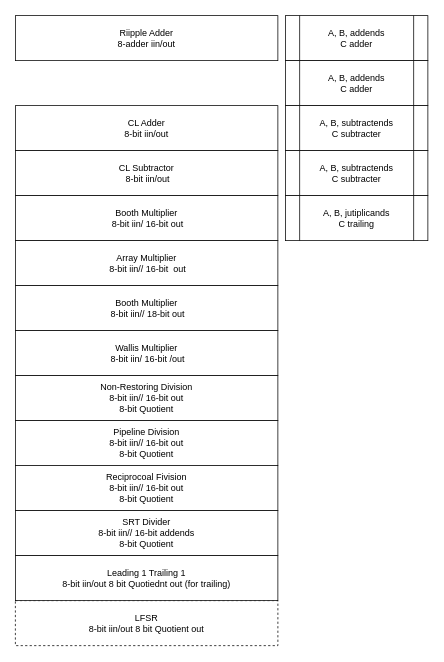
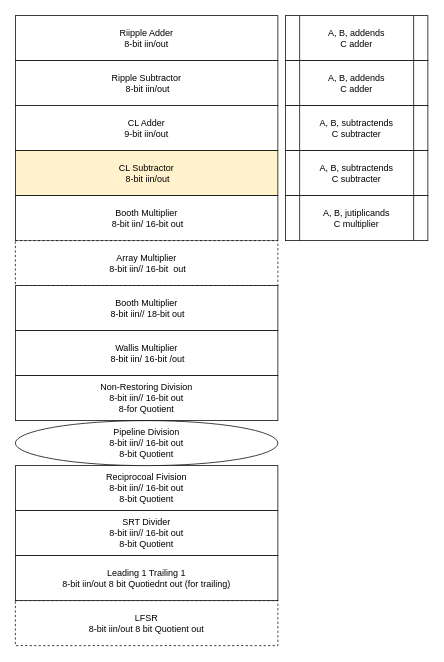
- <mxCell id="5" value="Riipple Adder&lt;br&gt;8-adder iin/out" style="rounded=0;whiteSpace=wrap;html=1;" vertex="1" parent="1"><mxGeometry x="20" y="20" width="350" height="60" as="geometry" /></mxCell>
+ <mxCell id="5" value="Riipple Adder&lt;br&gt;8-bit iin/out" style="rounded=0;whiteSpace=wrap;html=1;" vertex="1" parent="1"><mxGeometry x="20" y="20" width="350" height="60" as="geometry" /></mxCell>
+ <mxCell id="6" value="Ripple Subtractor&lt;br&gt;&amp;nbsp;8-bit iin/out" style="rounded=0;whiteSpace=wrap;html=1;" vertex="1" parent="1"><mxGeometry x="20" y="80" width="350" height="60" as="geometry" /></mxCell>
- <mxCell id="2" value="CL Adder&lt;br&gt;8-bit iin/out" style="rounded=0;whiteSpace=wrap;html=1;" vertex="1" parent="1"><mxGeometry x="20" y="140" width="350" height="60" as="geometry" /></mxCell>
+ <mxCell id="2" value="CL Adder&lt;br&gt;9-bit iin/out" style="rounded=0;whiteSpace=wrap;html=1;" vertex="1" parent="1"><mxGeometry x="20" y="140" width="350" height="60" as="geometry" /></mxCell>
- <mxCell id="3" value="CL Subtractor&lt;br&gt;&amp;nbsp;8-bit iin/out" style="rounded=0;whiteSpace=wrap;html=1;" vertex="1" parent="1"><mxGeometry x="20" y="200" width="350" height="60" as="geometry" /></mxCell>
+ <mxCell id="3" value="CL Subtractor&lt;br&gt;&amp;nbsp;8-bit iin/out" style="rounded=0;whiteSpace=wrap;html=1;fillColor=#fff2cc;" vertex="1" parent="1"><mxGeometry x="20" y="200" width="350" height="60" as="geometry" /></mxCell>
- <mxCell id="20" value="A, B, jutiplicands&lt;br&gt;C trailing" style="shape=process;whiteSpace=wrap;html=1;backgroundOutline=1;" vertex="1" parent="1"><mxGeometry x="380" y="260" width="190" height="60" as="geometry" /></mxCell>
+ <mxCell id="20" value="A, B, jutiplicands&lt;br&gt;C multiplier" style="shape=process;whiteSpace=wrap;html=1;backgroundOutline=1;" vertex="1" parent="1"><mxGeometry x="380" y="260" width="190" height="60" as="geometry" /></mxCell>
- <mxCell id="7" value="Array&amp;nbsp;Multiplier&lt;br&gt;&amp;nbsp;8-bit iin// 16-bit&amp;nbsp; out" style="rounded=0;whiteSpace=wrap;html=1;" vertex="1" parent="1"><mxGeometry x="20" y="320" width="350" height="60" as="geometry" /></mxCell>
+ <mxCell id="7" value="Array&amp;nbsp;Multiplier&lt;br&gt;&amp;nbsp;8-bit iin// 16-bit&amp;nbsp; out" style="rounded=0;whiteSpace=wrap;html=1;dashed=1;" vertex="1" parent="1"><mxGeometry x="20" y="320" width="350" height="60" as="geometry" /></mxCell>
- <mxCell id="13" value="Non-Restoring Division&lt;br&gt;8-bit iin// 16-bit&amp;nbsp;out &lt;br&gt;8-bit Quotient" style="rounded=0;whiteSpace=wrap;html=1;" vertex="1" parent="1"><mxGeometry x="20" y="500" width="350" height="60" as="geometry" /></mxCell>
+ <mxCell id="13" value="Non-Restoring Division&lt;br&gt;8-bit iin// 16-bit&amp;nbsp;out &lt;br&gt;8-for Quotient" style="rounded=0;whiteSpace=wrap;html=1;" vertex="1" parent="1"><mxGeometry x="20" y="500" width="350" height="60" as="geometry" /></mxCell>
- <mxCell id="14" value="Pipeline Division&lt;br&gt;8-bit iin// 16-bit&amp;nbsp;out &lt;br&gt;8-bit Quotient" style="rounded=0;whiteSpace=wrap;html=1;" vertex="1" parent="1"><mxGeometry x="20" y="560" width="350" height="60" as="geometry" /></mxCell>
+ <mxCell id="14" value="Pipeline Division&lt;br&gt;8-bit iin// 16-bit&amp;nbsp;out &lt;br&gt;8-bit Quotient" style="ellipse;whiteSpace=wrap;html=1;" vertex="1" parent="1"><mxGeometry x="20" y="560" width="350" height="60" as="geometry" /></mxCell>
- <mxCell id="12" value="SRT Divider&lt;br&gt;8-bit iin// 16-bit&amp;nbsp;addends &lt;br&gt;8-bit Quotient" style="rounded=0;whiteSpace=wrap;html=1;" vertex="1" parent="1"><mxGeometry x="20" y="680" width="350" height="60" as="geometry" /></mxCell>
+ <mxCell id="12" value="SRT Divider&lt;br&gt;8-bit iin// 16-bit&amp;nbsp;out &lt;br&gt;8-bit Quotient" style="rounded=0;whiteSpace=wrap;html=1;" vertex="1" parent="1"><mxGeometry x="20" y="680" width="350" height="60" as="geometry" /></mxCell>
